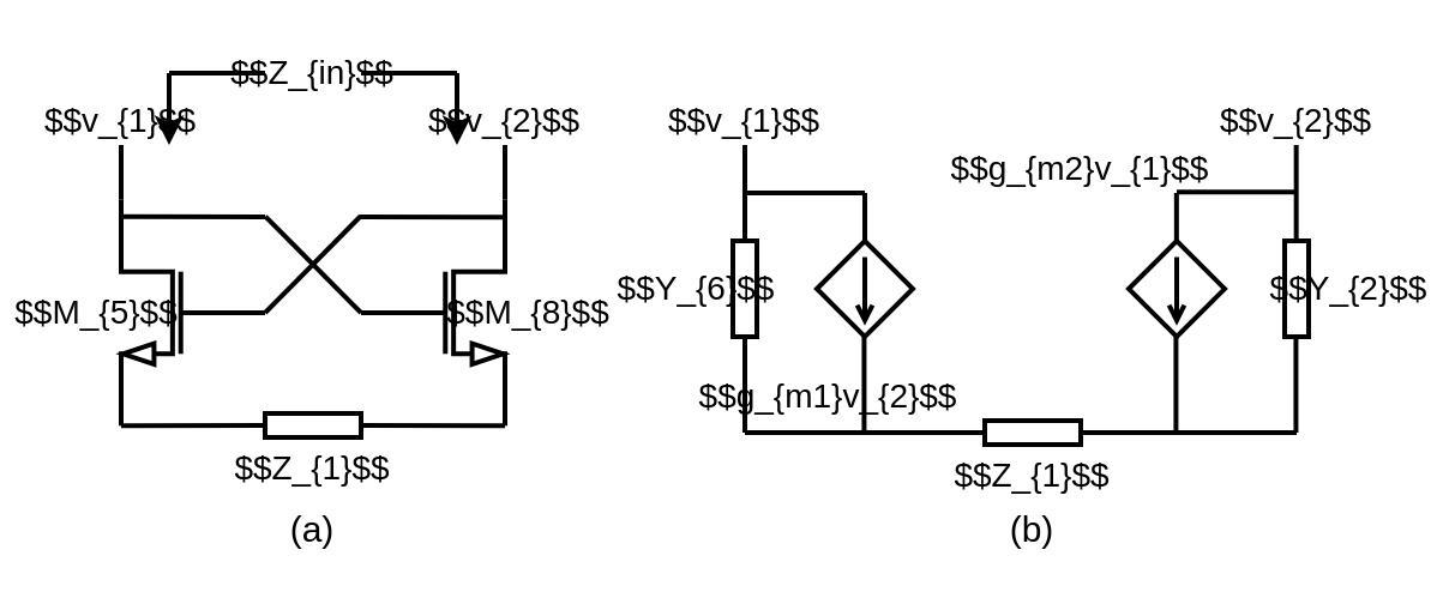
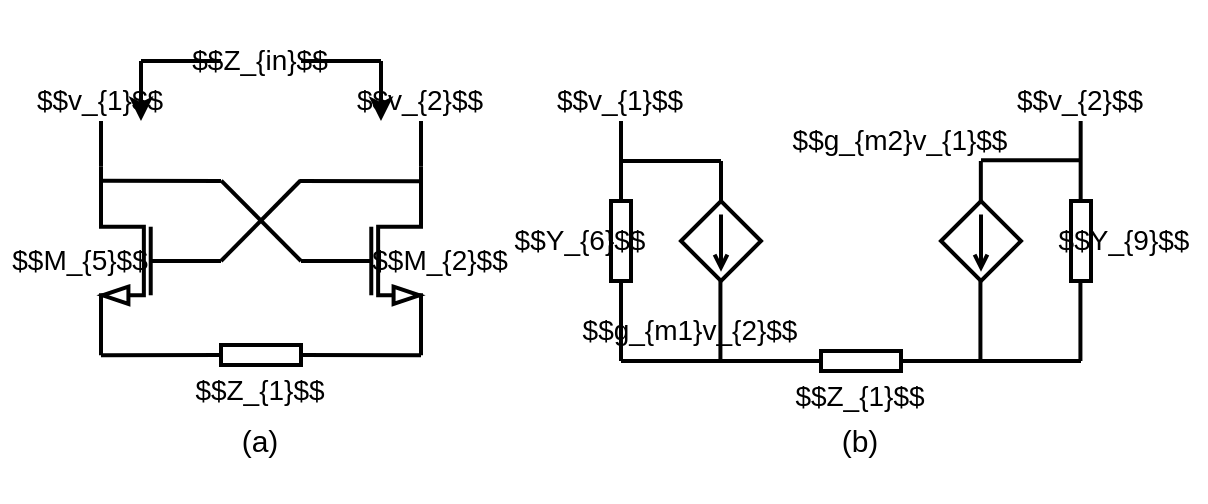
- <mxCell id="34" value="$$Y_{2}$$" style="text;html=1;strokeColor=none;fillColor=none;align=center;verticalAlign=middle;whiteSpace=wrap;rounded=0;strokeWidth=1;fontStyle=0;fontSize=14;" vertex="1" parent="1"><mxGeometry x="542" y="110" width="40" height="20" as="geometry" /></mxCell>
+ <mxCell id="34" value="$$Y_{9}$$" style="text;html=1;strokeColor=none;fillColor=none;align=center;verticalAlign=middle;whiteSpace=wrap;rounded=0;strokeWidth=1;fontStyle=0;fontSize=14;" vertex="1" parent="1"><mxGeometry x="542" y="110" width="40" height="20" as="geometry" /></mxCell>
- <mxCell id="20" value="$$M_{8}$$" style="text;html=1;strokeColor=none;fillColor=none;align=center;verticalAlign=middle;whiteSpace=wrap;rounded=0;strokeWidth=1;fontStyle=0;fontSize=14;" vertex="1" parent="1"><mxGeometry x="200" y="120" width="40" height="20" as="geometry" /></mxCell>
+ <mxCell id="20" value="$$M_{2}$$" style="text;html=1;strokeColor=none;fillColor=none;align=center;verticalAlign=middle;whiteSpace=wrap;rounded=0;strokeWidth=1;fontStyle=0;fontSize=14;" vertex="1" parent="1"><mxGeometry x="200" y="120" width="40" height="20" as="geometry" /></mxCell>
